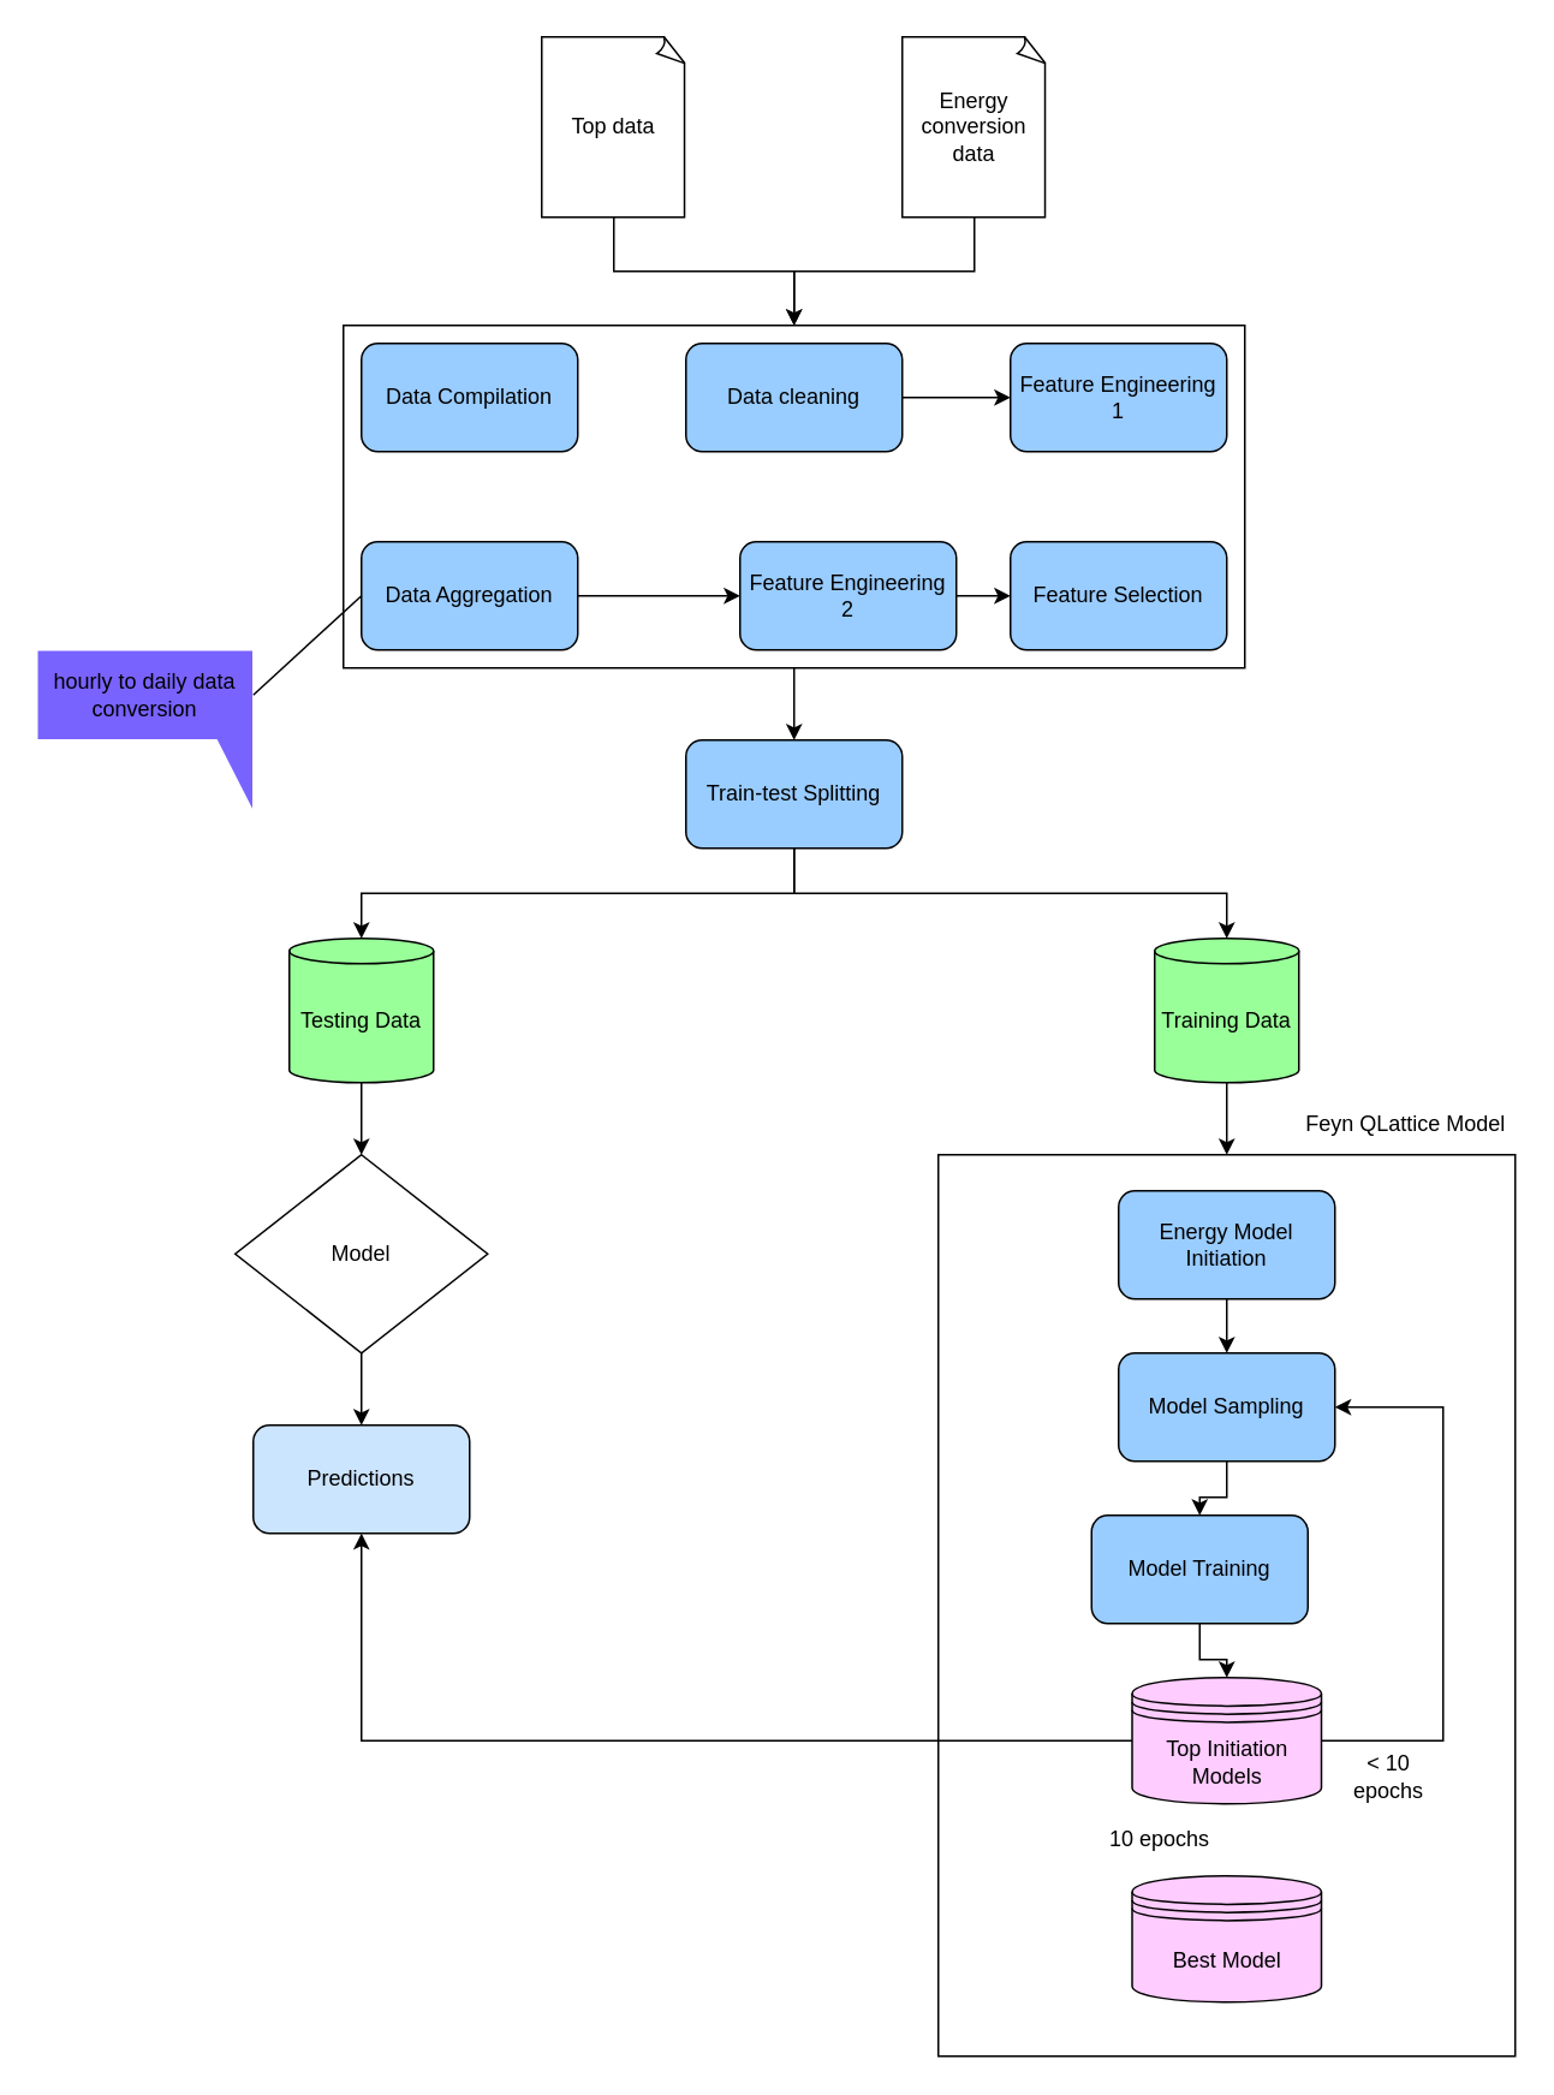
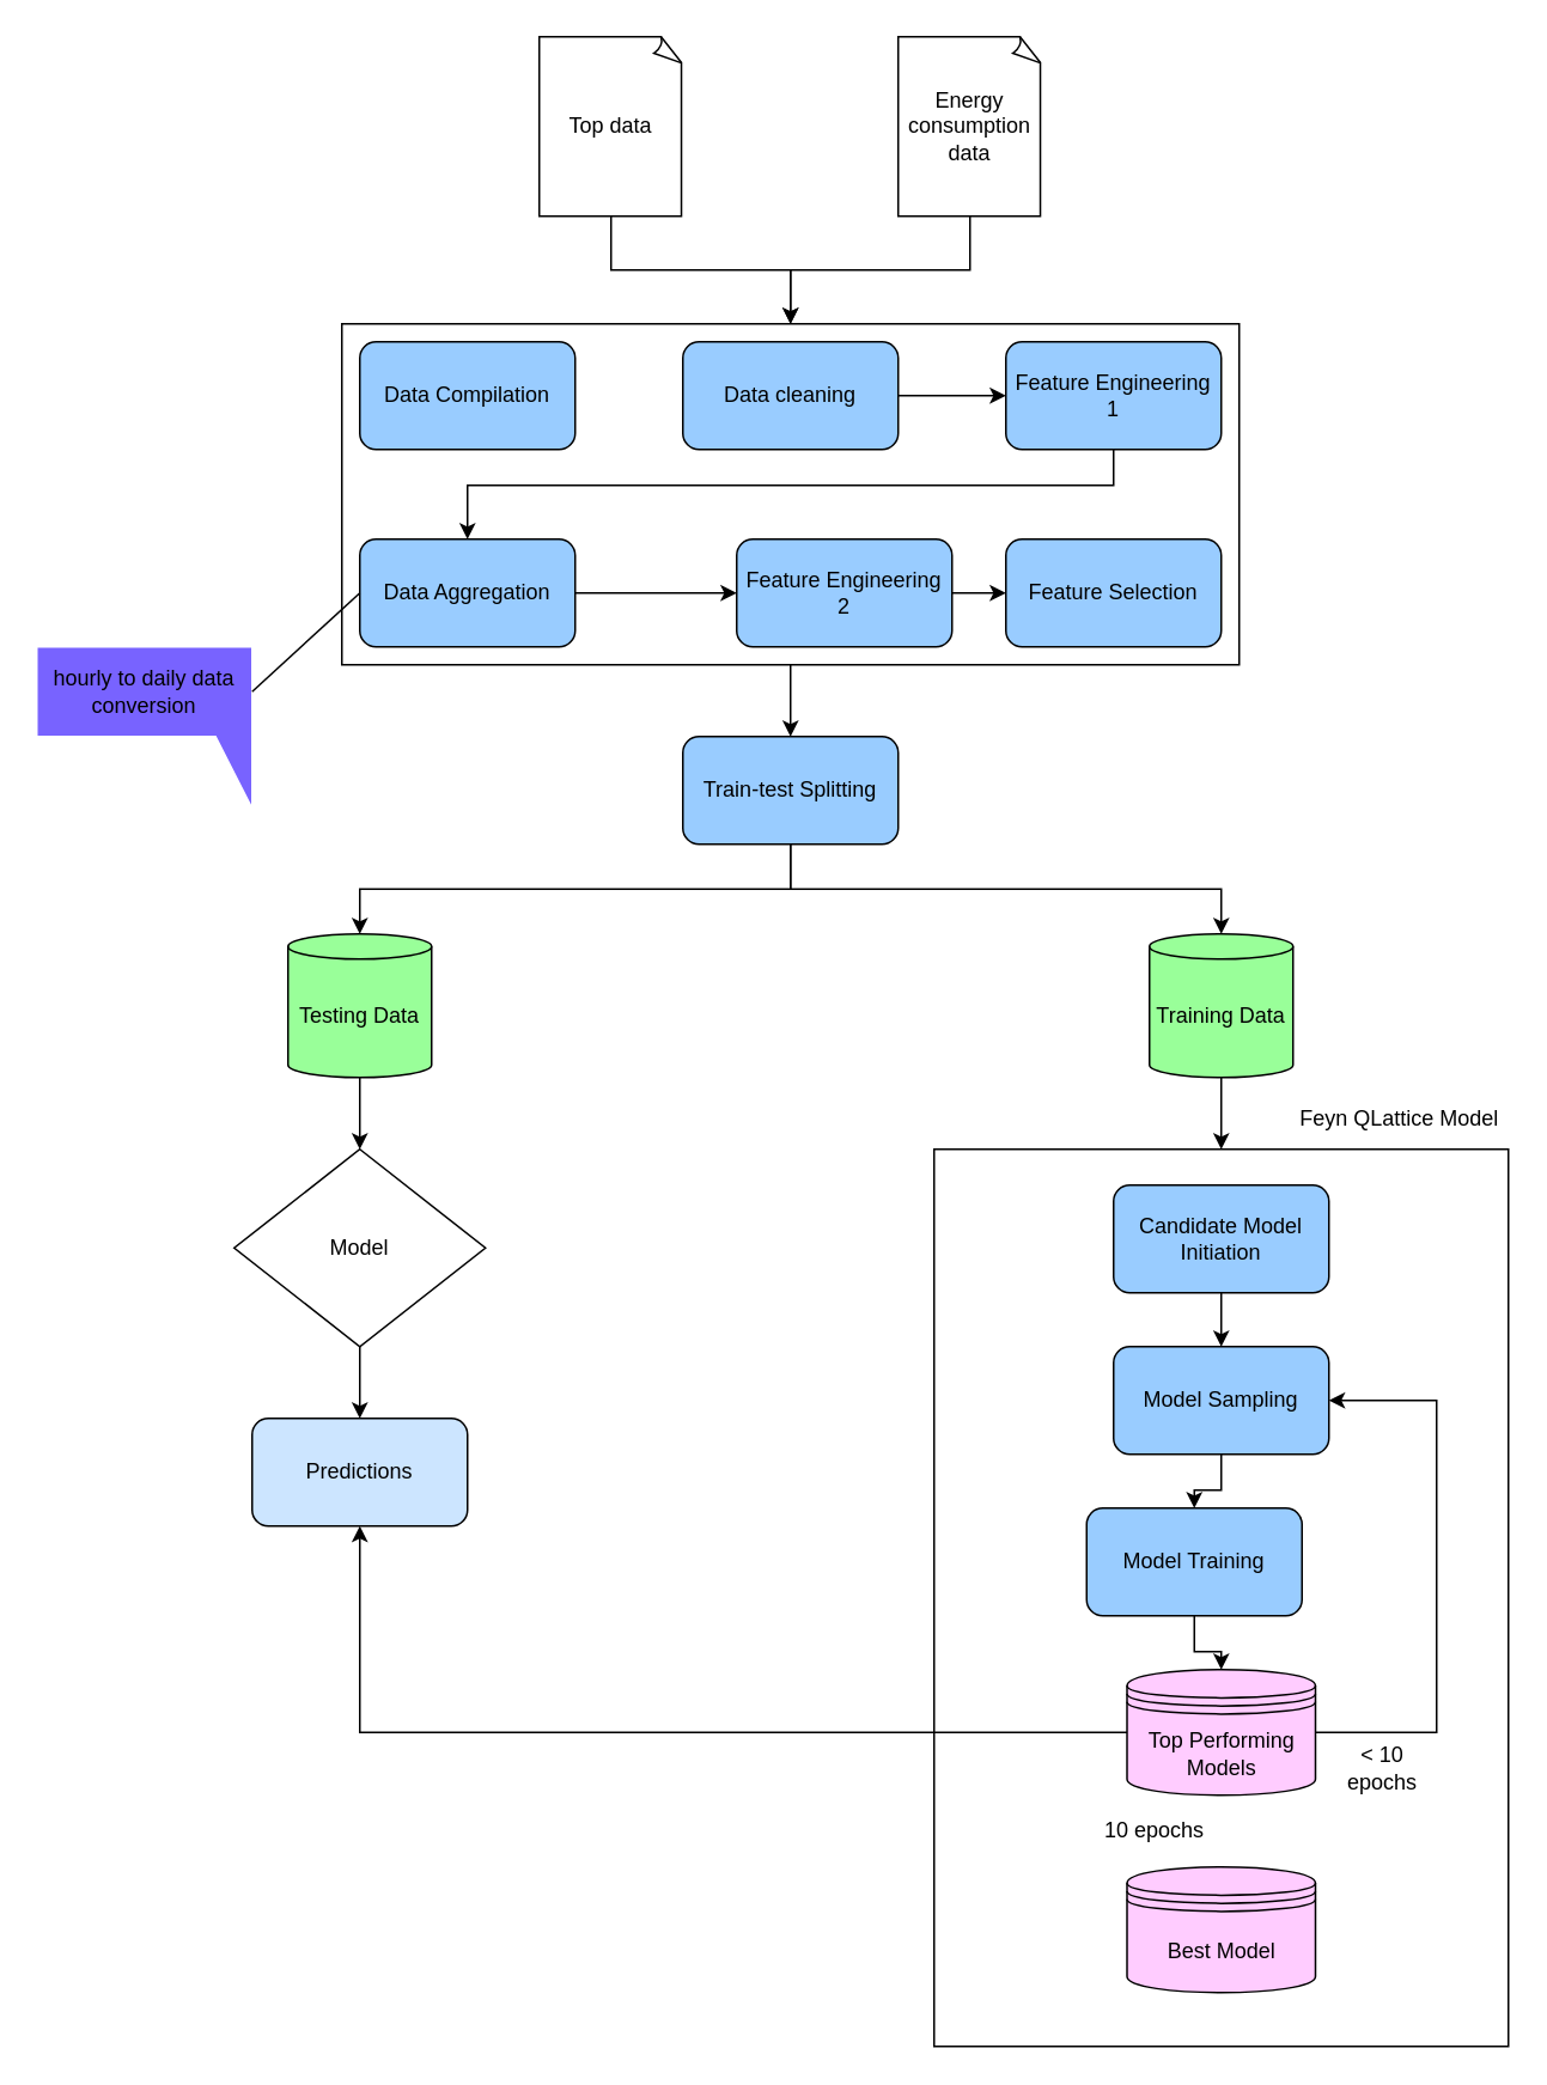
- <mxCell id="5" value="Energy conversion data" style="whiteSpace=wrap;html=1;shape=mxgraph.basic.document" vertex="1" parent="1"><mxGeometry x="500" y="20" width="80" height="100" as="geometry" /></mxCell>
+ <mxCell id="5" value="Energy consumption data" style="whiteSpace=wrap;html=1;shape=mxgraph.basic.document" vertex="1" parent="1"><mxGeometry x="500" y="20" width="80" height="100" as="geometry" /></mxCell>
+ <mxCell id="11" style="edgeStyle=orthogonalEdgeStyle;rounded=0;orthogonalLoop=1;jettySize=auto;html=1;" edge="1" parent="1" source="12" target="14"><mxGeometry relative="1" as="geometry"><Array as="points"><mxPoint x="620" y="270" /><mxPoint x="260" y="270" /></Array></mxGeometry></mxCell>
- <mxCell id="29" value="Energy Model Initiation" style="rounded=1;whiteSpace=wrap;html=1;fillColor=#99CCFF;" vertex="1" parent="1"><mxGeometry x="620" y="660" width="120" height="60" as="geometry" /></mxCell>
+ <mxCell id="29" value="Candidate Model Initiation" style="rounded=1;whiteSpace=wrap;html=1;fillColor=#99CCFF;" vertex="1" parent="1"><mxGeometry x="620" y="660" width="120" height="60" as="geometry" /></mxCell>
- <mxCell id="36" value="Top Initiation Models" style="shape=datastore;whiteSpace=wrap;html=1;fillColor=#FFCCFF;" vertex="1" parent="1"><mxGeometry x="627.5" y="930" width="105" height="70" as="geometry" /></mxCell>
+ <mxCell id="36" value="Top Performing Models" style="shape=datastore;whiteSpace=wrap;html=1;fillColor=#FFCCFF;" vertex="1" parent="1"><mxGeometry x="627.5" y="930" width="105" height="70" as="geometry" /></mxCell>
